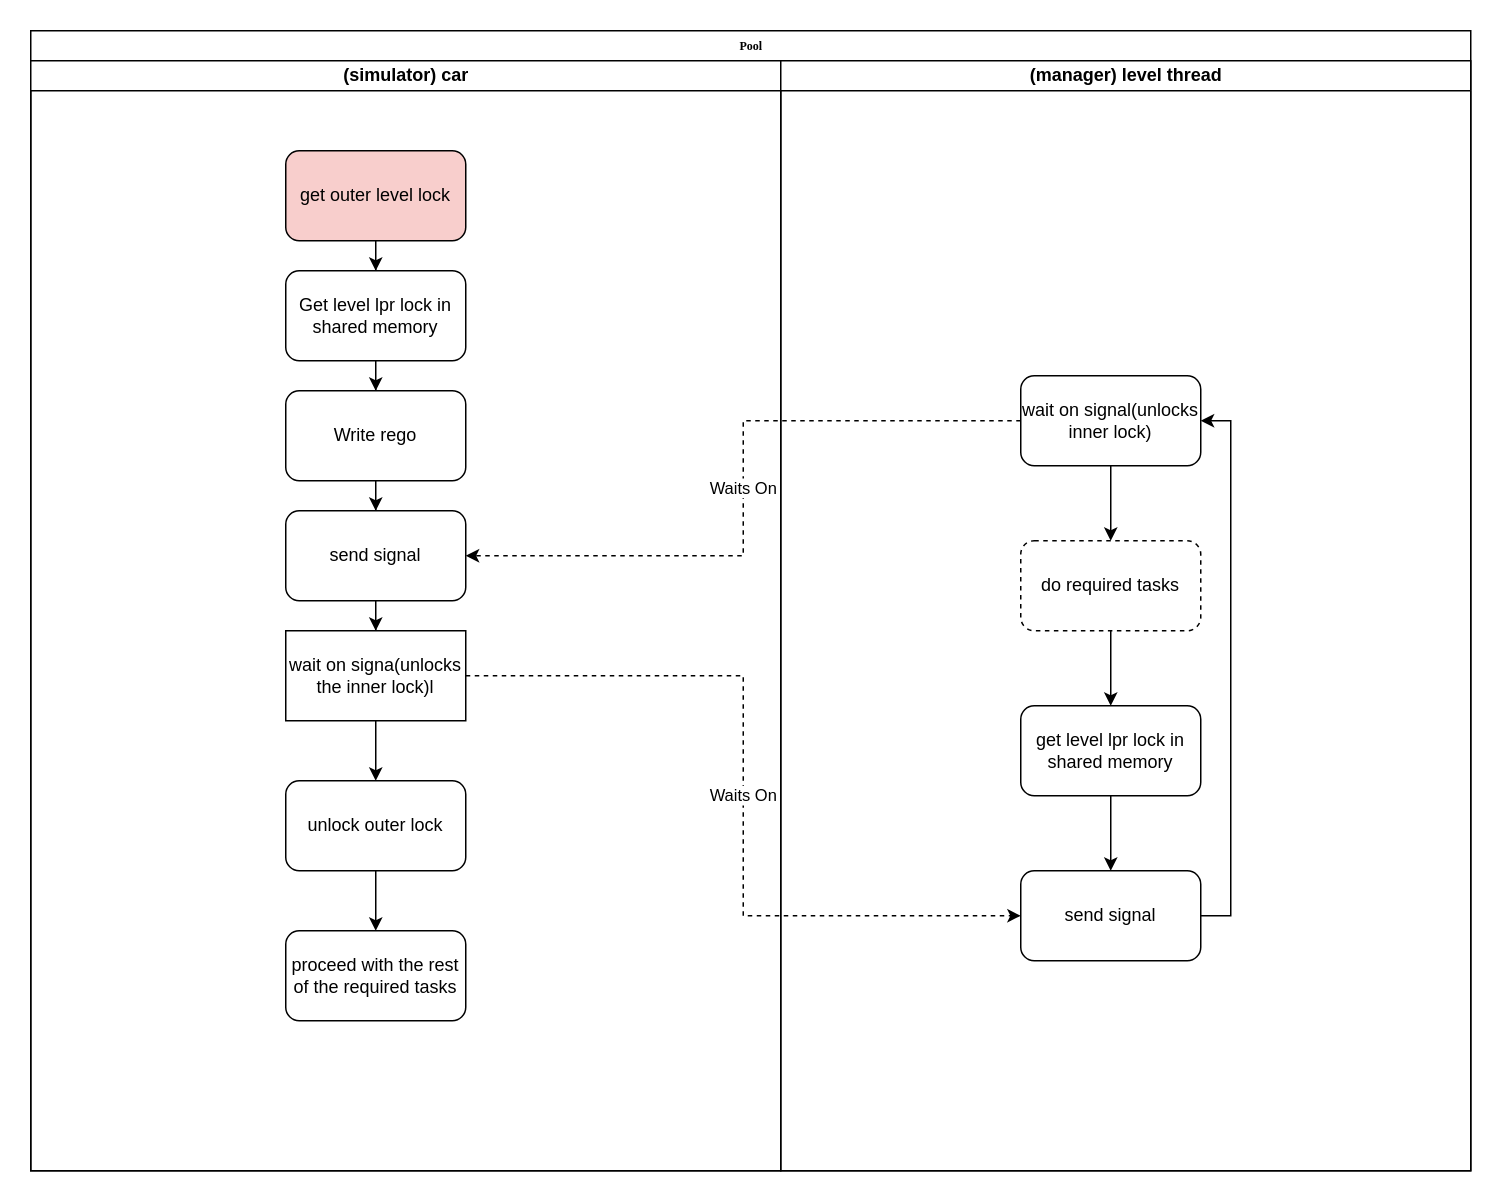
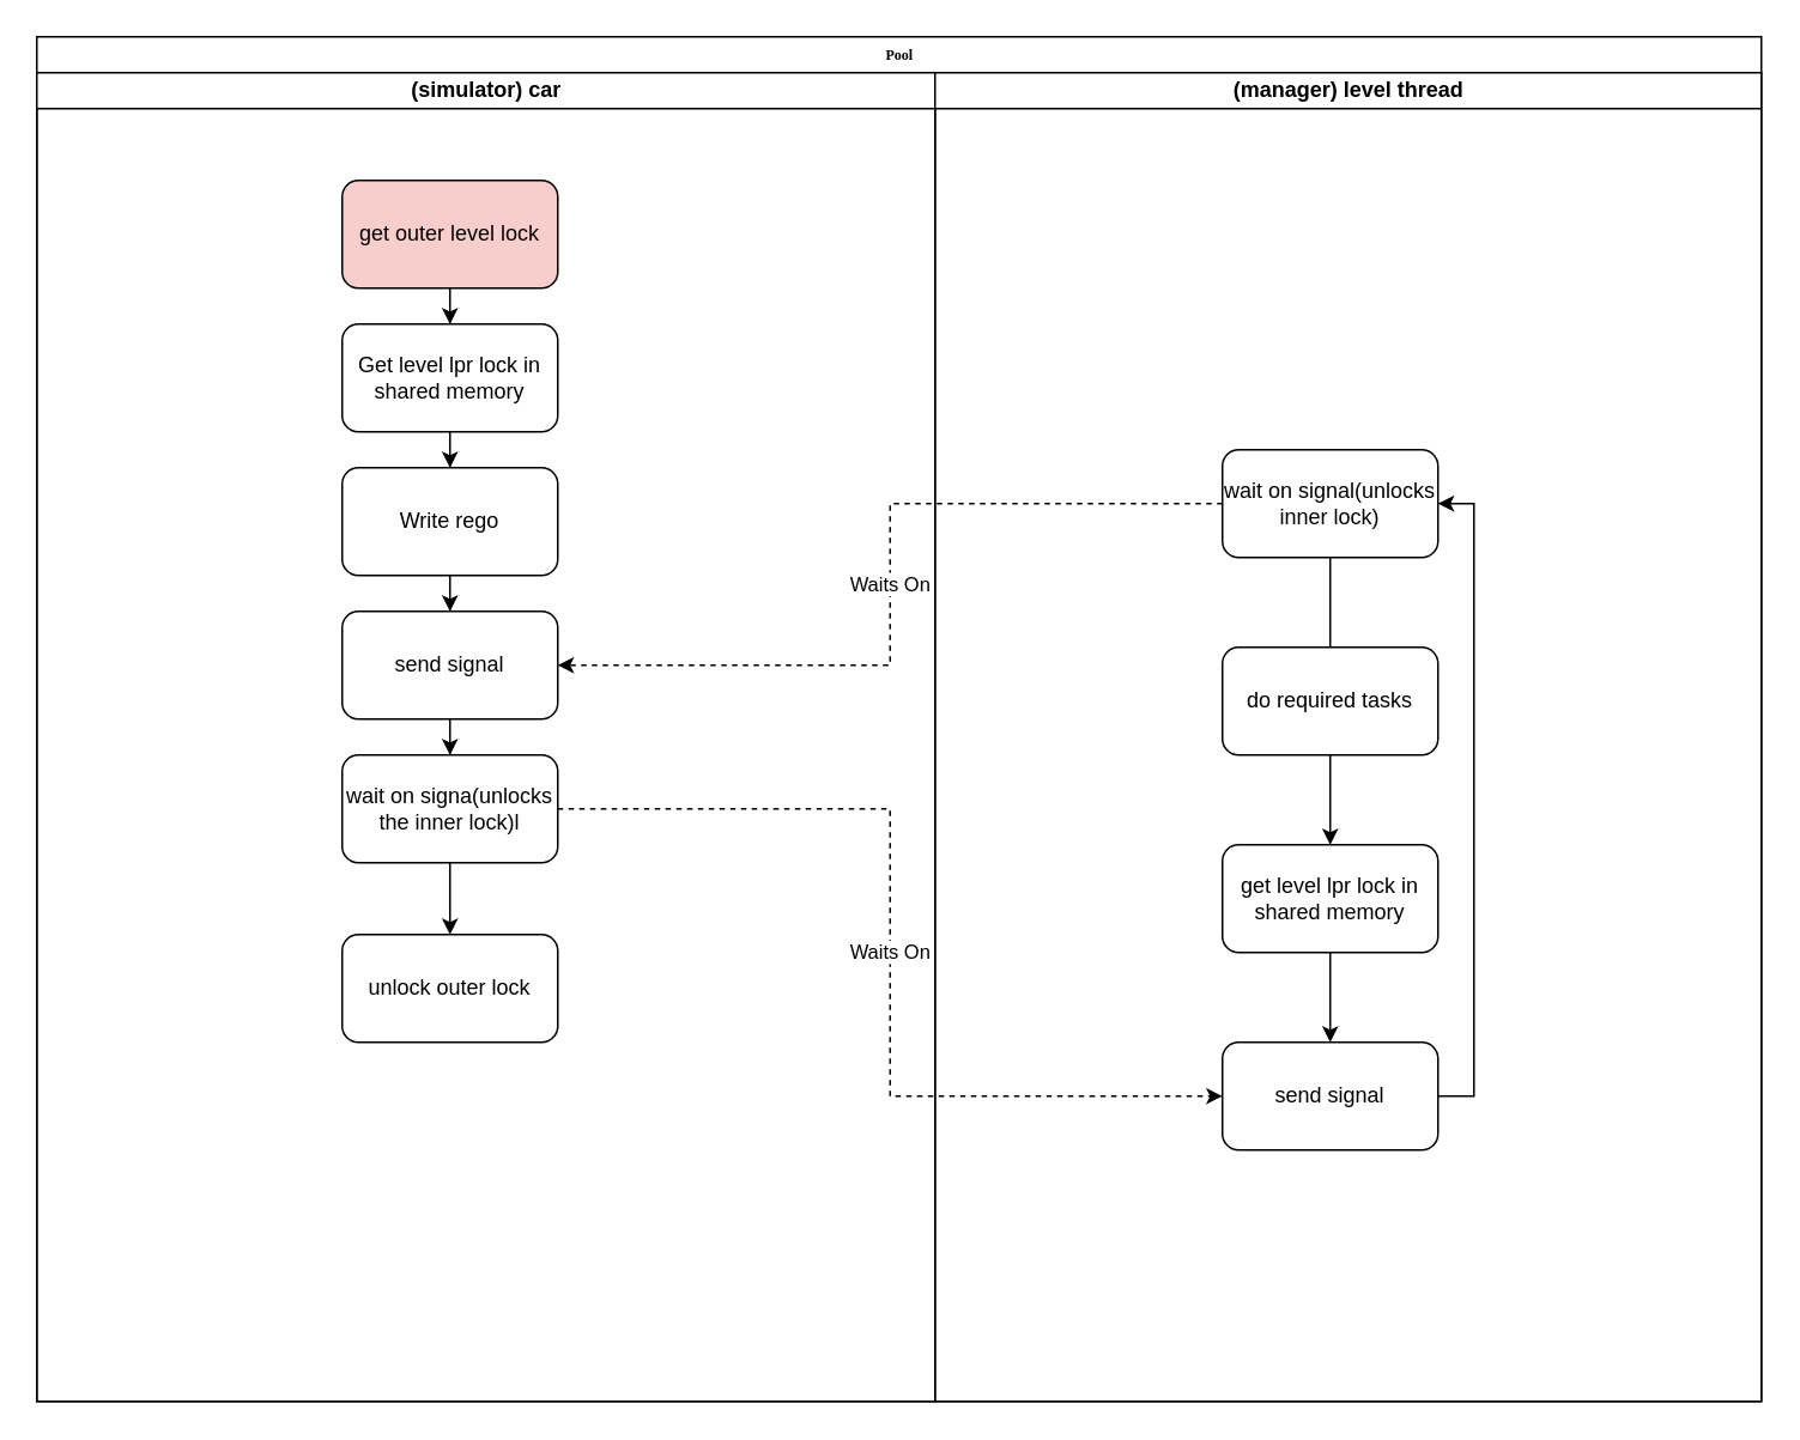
- <mxCell id="24" style="edgeStyle=orthogonalEdgeStyle;rounded=0;orthogonalLoop=1;jettySize=auto;html=1;exitX=0.5;exitY=1;exitDx=0;exitDy=0;entryX=0.5;entryY=0;entryDx=0;entryDy=0;strokeColor=default;" edge="1" parent="17" source="25" target="19"><mxGeometry relative="1" as="geometry" /></mxCell>
+ <mxCell id="24" style="edgeStyle=orthogonalEdgeStyle;rounded=0;orthogonalLoop=1;jettySize=auto;html=1;exitX=0.5;exitY=1;exitDx=0;exitDy=0;entryX=0.5;entryY=0;entryDx=0;entryDy=0;strokeColor=default;endArrow=none;" edge="1" parent="17" source="25" target="19"><mxGeometry relative="1" as="geometry" /></mxCell>
- <mxCell id="19" value="do required tasks" style="whiteSpace=wrap;html=1;rounded=1;dashed=1;" vertex="1" parent="17"><mxGeometry x="160" y="320" width="120" height="60" as="geometry" /></mxCell>
+ <mxCell id="19" value="do required tasks" style="whiteSpace=wrap;html=1;rounded=1;" vertex="1" parent="17"><mxGeometry x="160" y="320" width="120" height="60" as="geometry" /></mxCell>
- <mxCell id="13" value="wait on signa(unlocks the inner lock)l" style="whiteSpace=wrap;html=1;rounded=0;" vertex="1" parent="3"><mxGeometry x="170" y="380" width="120" height="60" as="geometry" /></mxCell>
+ <mxCell id="13" value="wait on signa(unlocks the inner lock)l" style="whiteSpace=wrap;html=1;rounded=1;" vertex="1" parent="3"><mxGeometry x="170" y="380" width="120" height="60" as="geometry" /></mxCell>
- <mxCell id="14" value="" style="edgeStyle=orthogonalEdgeStyle;rounded=0;orthogonalLoop=1;jettySize=auto;html=1;strokeColor=default;" edge="1" parent="3" source="15" target="16"><mxGeometry relative="1" as="geometry" /></mxCell>
- <mxCell id="16" value="proceed with the rest of the required tasks" style="whiteSpace=wrap;html=1;rounded=1;" vertex="1" parent="3"><mxGeometry x="170" y="580" width="120" height="60" as="geometry" /></mxCell>
